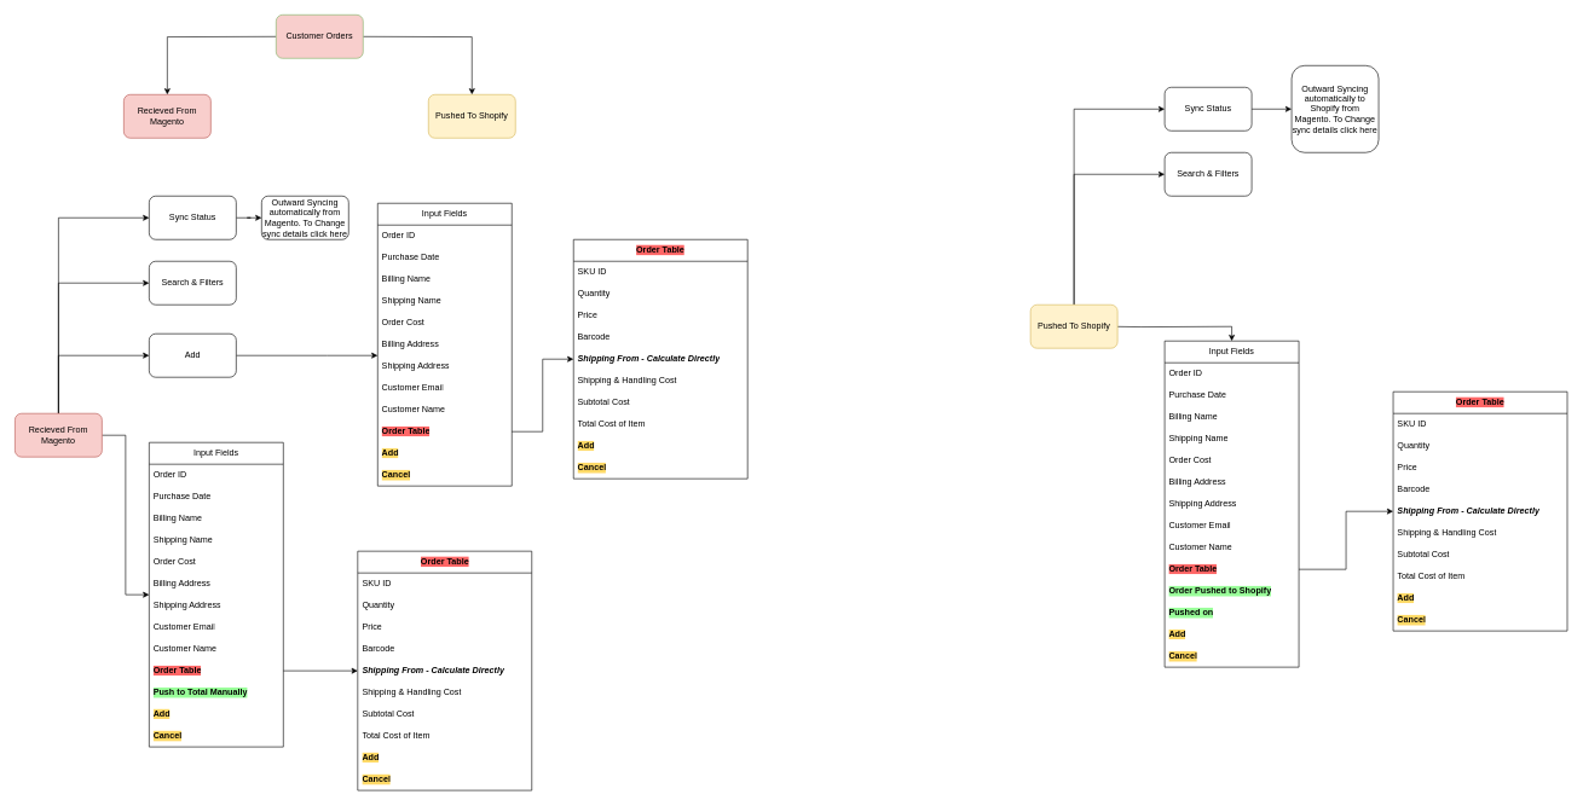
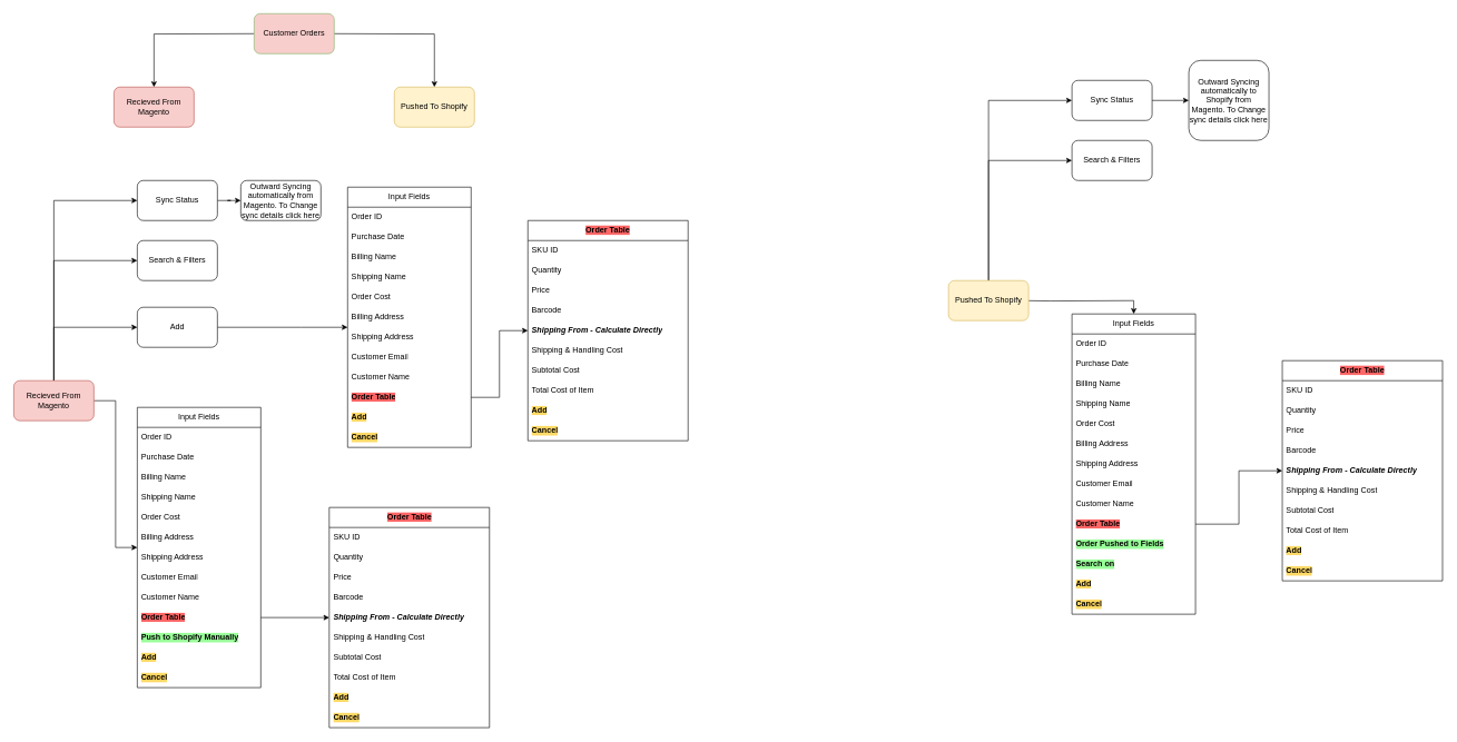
- <mxCell id="87" value="&lt;b&gt;Order Pushed to Shopify&lt;/b&gt;" style="text;strokeColor=none;fillColor=none;align=left;verticalAlign=middle;spacingLeft=4;spacingRight=4;overflow=hidden;points=[[0,0.5],[1,0.5]];portConstraint=eastwest;rotatable=0;whiteSpace=wrap;html=1;labelBackgroundColor=#99FF99;" vertex="1" parent="76"><mxGeometry y="330" width="185" height="30" as="geometry" /></mxCell>
+ <mxCell id="87" value="&lt;b&gt;Order Pushed to Fields&lt;/b&gt;" style="text;strokeColor=none;fillColor=none;align=left;verticalAlign=middle;spacingLeft=4;spacingRight=4;overflow=hidden;points=[[0,0.5],[1,0.5]];portConstraint=eastwest;rotatable=0;whiteSpace=wrap;html=1;labelBackgroundColor=#99FF99;" vertex="1" parent="76"><mxGeometry y="330" width="185" height="30" as="geometry" /></mxCell>
- <mxCell id="88" value="&lt;b&gt;Pushed on&lt;/b&gt;" style="text;strokeColor=none;fillColor=none;align=left;verticalAlign=middle;spacingLeft=4;spacingRight=4;overflow=hidden;points=[[0,0.5],[1,0.5]];portConstraint=eastwest;rotatable=0;whiteSpace=wrap;html=1;labelBackgroundColor=#99FF99;" vertex="1" parent="76"><mxGeometry y="360" width="185" height="30" as="geometry" /></mxCell>
+ <mxCell id="88" value="&lt;b&gt;Search on&lt;/b&gt;" style="text;strokeColor=none;fillColor=none;align=left;verticalAlign=middle;spacingLeft=4;spacingRight=4;overflow=hidden;points=[[0,0.5],[1,0.5]];portConstraint=eastwest;rotatable=0;whiteSpace=wrap;html=1;labelBackgroundColor=#99FF99;" vertex="1" parent="76"><mxGeometry y="360" width="185" height="30" as="geometry" /></mxCell>
- <mxCell id="54" value="&lt;b&gt;Push to Total Manually&lt;/b&gt;" style="text;strokeColor=none;fillColor=none;align=left;verticalAlign=middle;spacingLeft=4;spacingRight=4;overflow=hidden;points=[[0,0.5],[1,0.5]];portConstraint=eastwest;rotatable=0;whiteSpace=wrap;html=1;labelBackgroundColor=#99FF99;" vertex="1" parent="43"><mxGeometry y="330" width="185" height="30" as="geometry" /></mxCell>
+ <mxCell id="54" value="&lt;b&gt;Push to Shopify Manually&lt;/b&gt;" style="text;strokeColor=none;fillColor=none;align=left;verticalAlign=middle;spacingLeft=4;spacingRight=4;overflow=hidden;points=[[0,0.5],[1,0.5]];portConstraint=eastwest;rotatable=0;whiteSpace=wrap;html=1;labelBackgroundColor=#99FF99;" vertex="1" parent="43"><mxGeometry y="330" width="185" height="30" as="geometry" /></mxCell>
